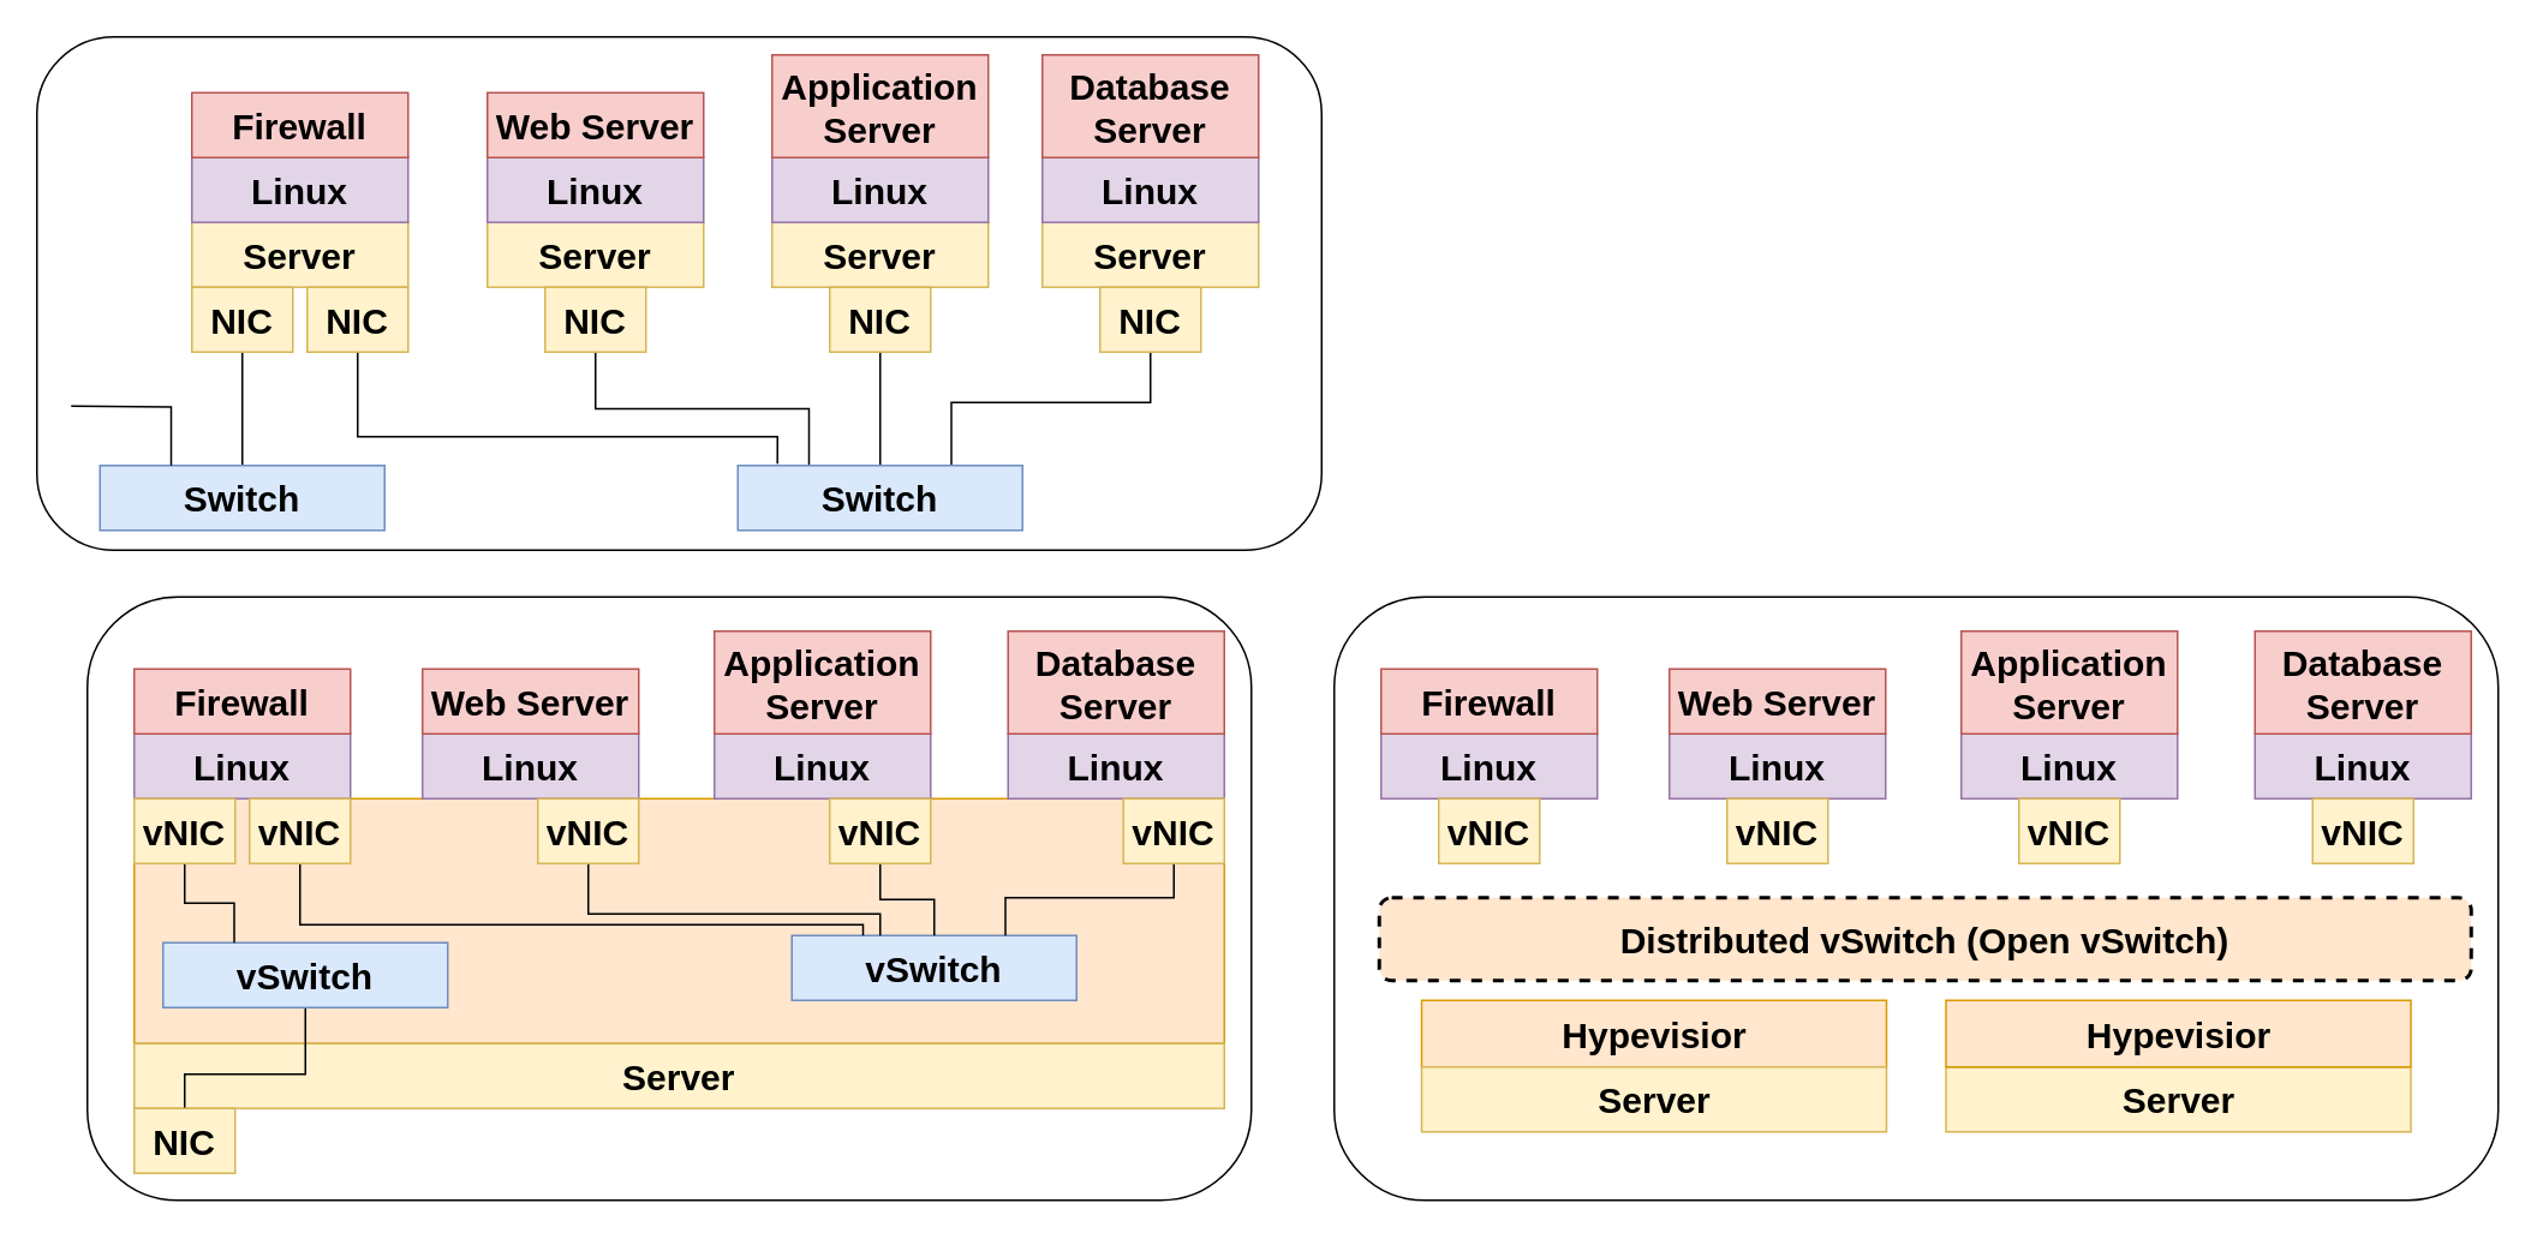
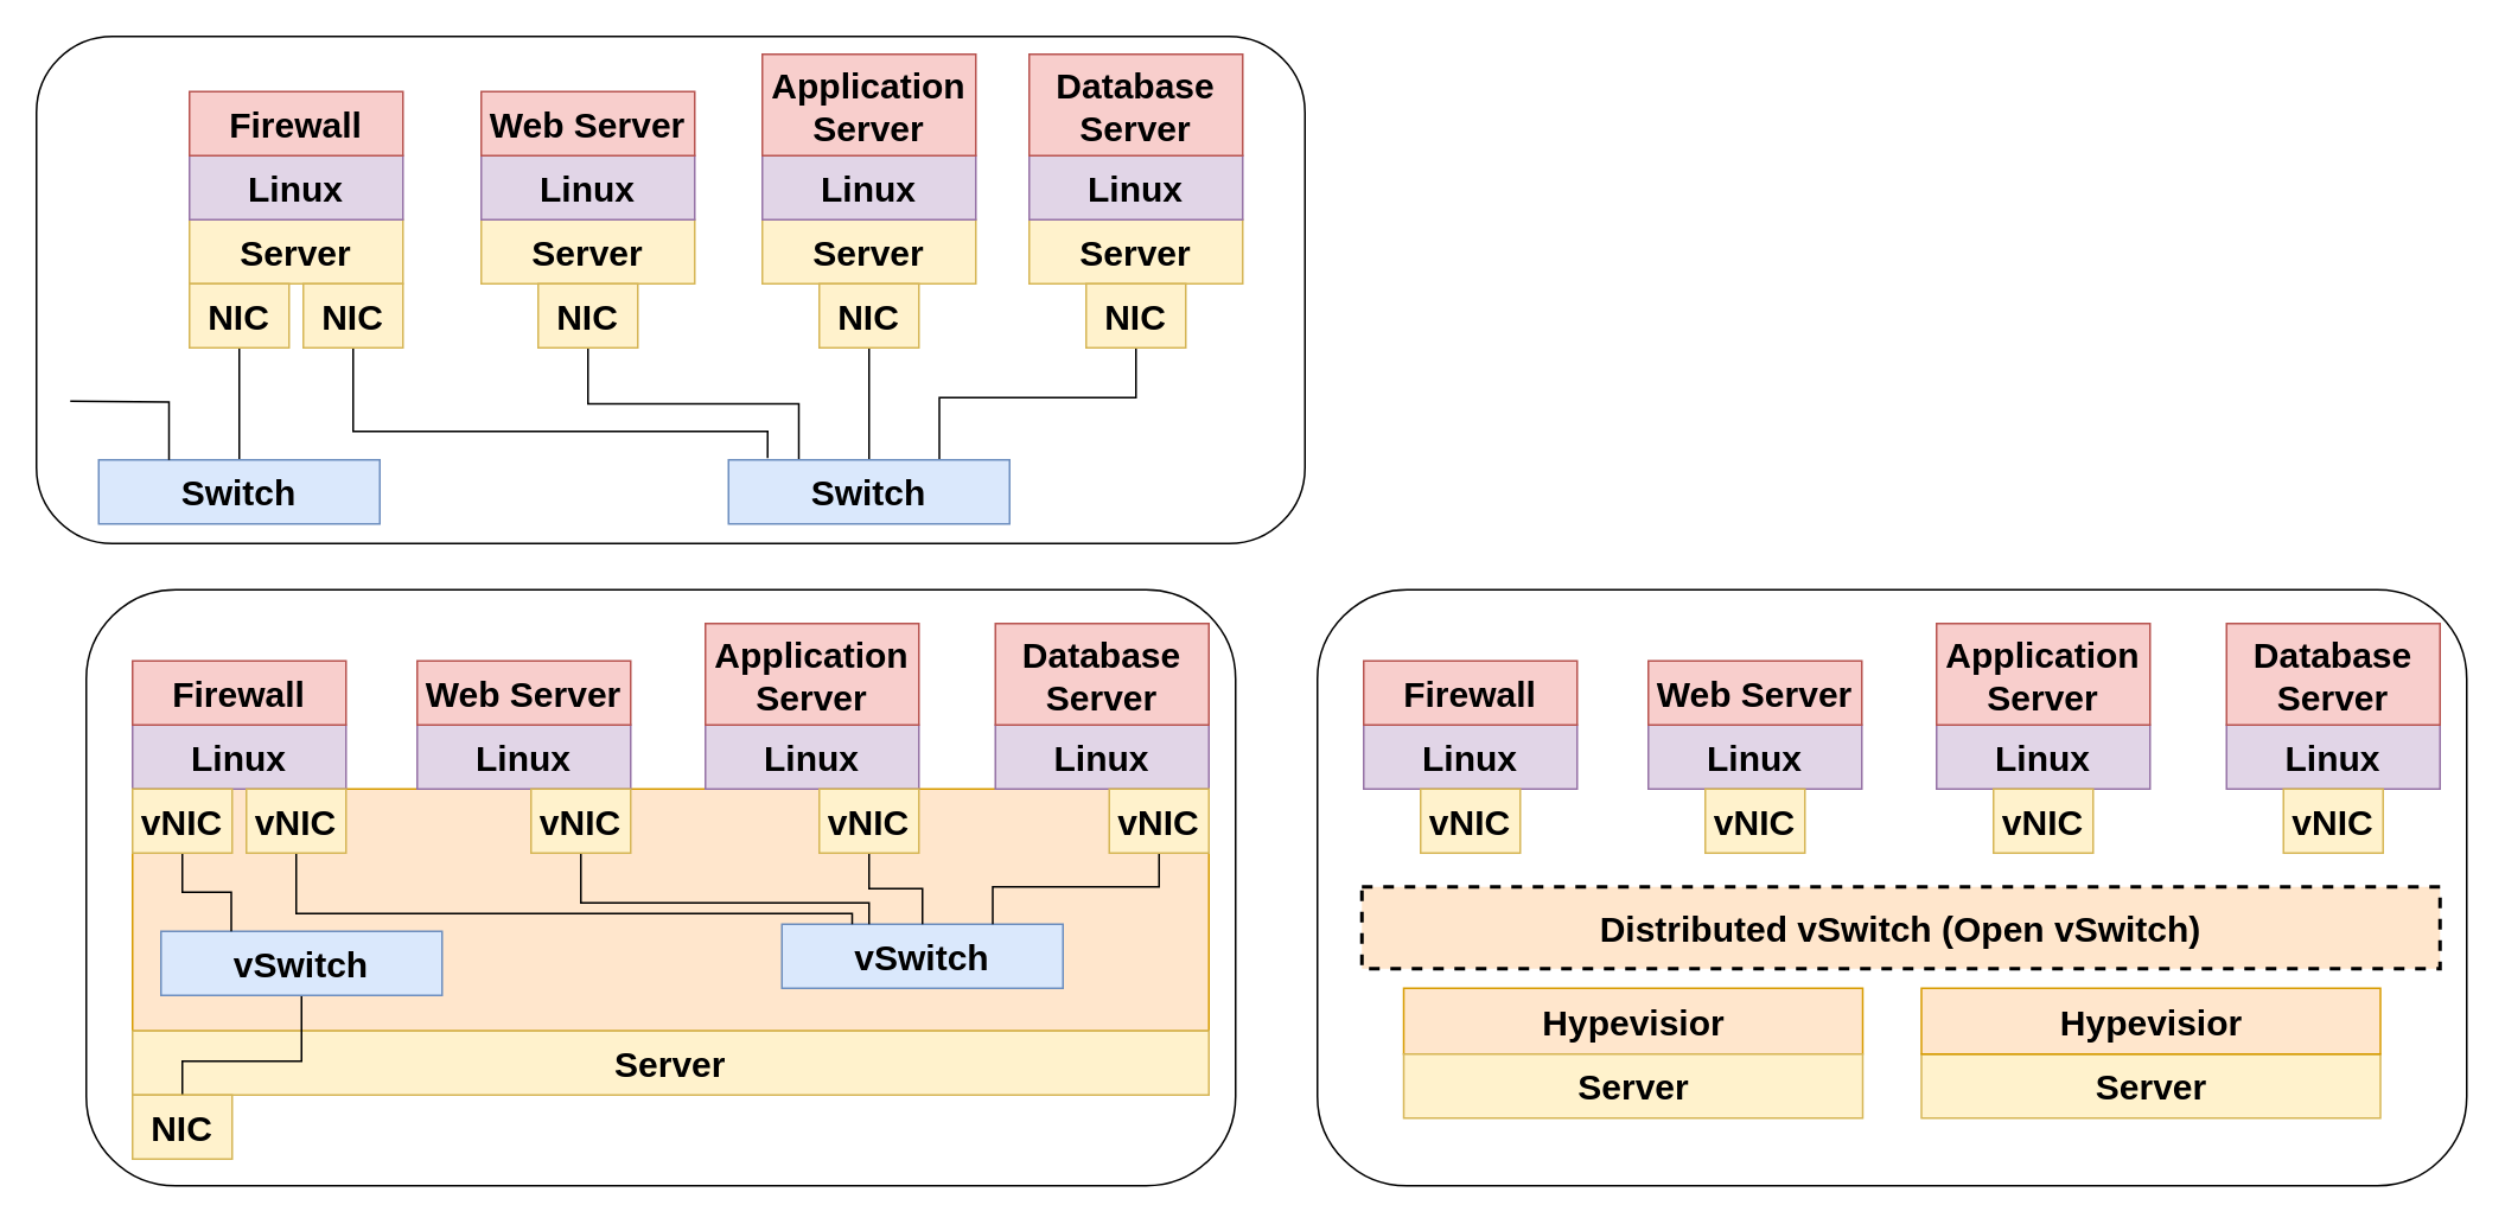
- <mxCell id="70" value="&lt;font style=&quot;font-size: 20px&quot;&gt;&lt;b&gt;Distributed vSwitch (Open vSwitch)&lt;/b&gt;&lt;/font&gt;" style="whiteSpace=wrap;html=1;fillColor=#ffe6cc;dashed=1;strokeWidth=2;rounded=1;" vertex="1" parent="1"><mxGeometry x="765" y="498" width="606" height="46" as="geometry" /></mxCell>
+ <mxCell id="70" value="&lt;font style=&quot;font-size: 20px&quot;&gt;&lt;b&gt;Distributed vSwitch (Open vSwitch)&lt;/b&gt;&lt;/font&gt;" style="rounded=0;whiteSpace=wrap;html=1;fillColor=#ffe6cc;dashed=1;strokeWidth=2;" vertex="1" parent="1"><mxGeometry x="765" y="498" width="606" height="46" as="geometry" /></mxCell>
